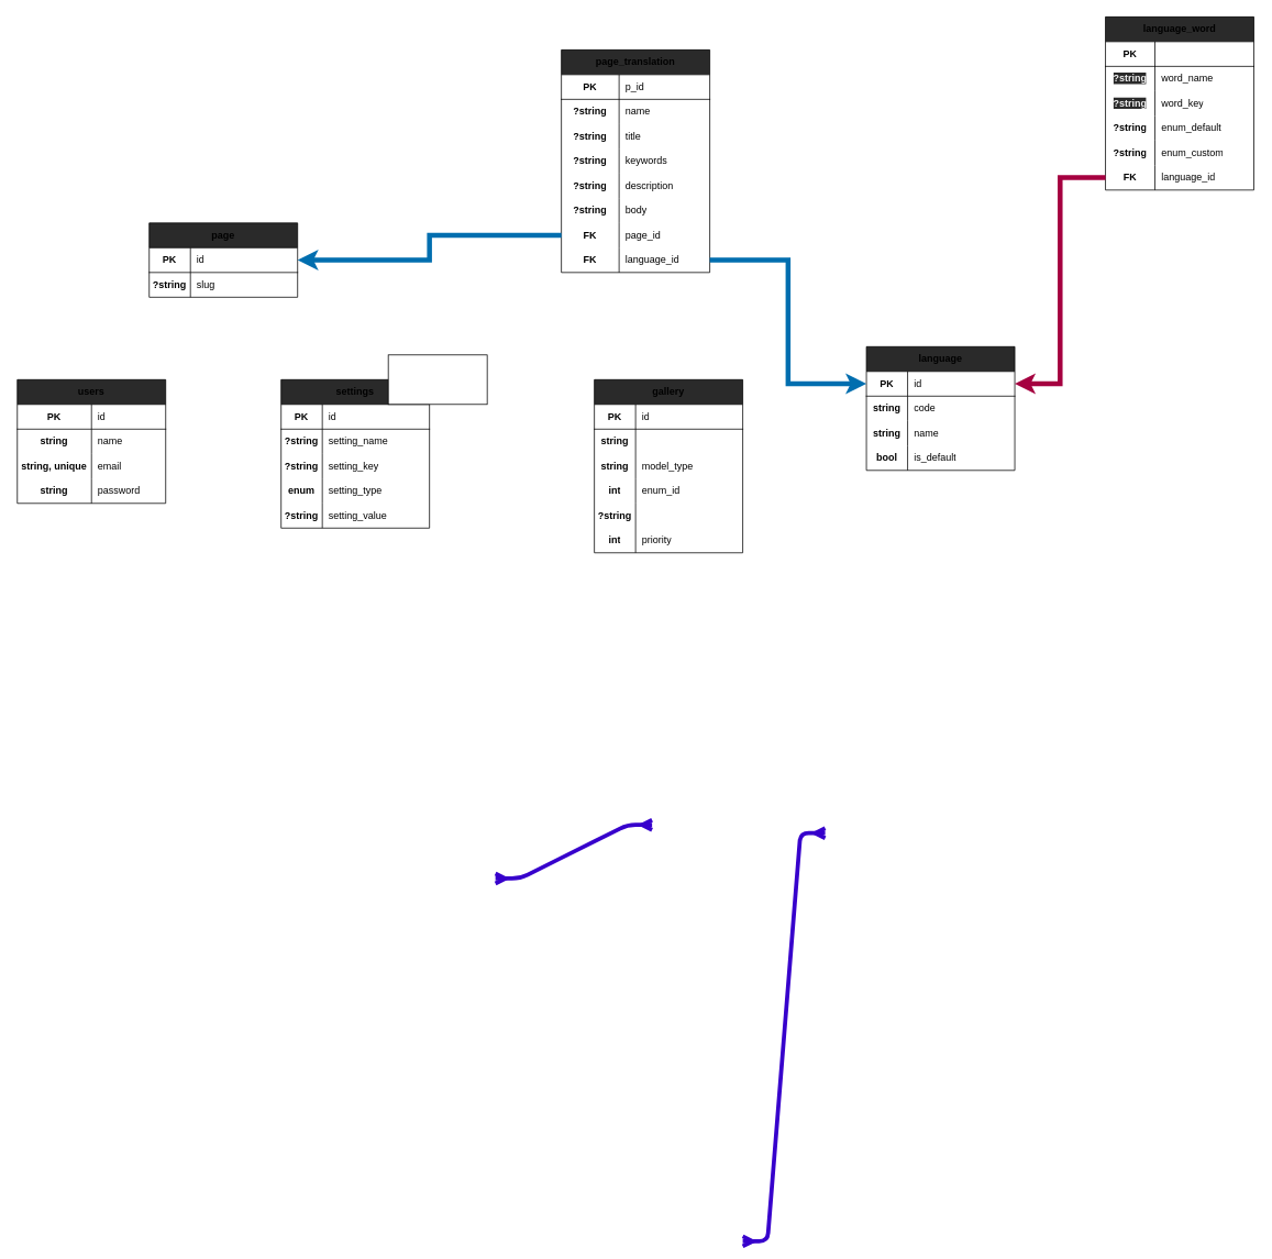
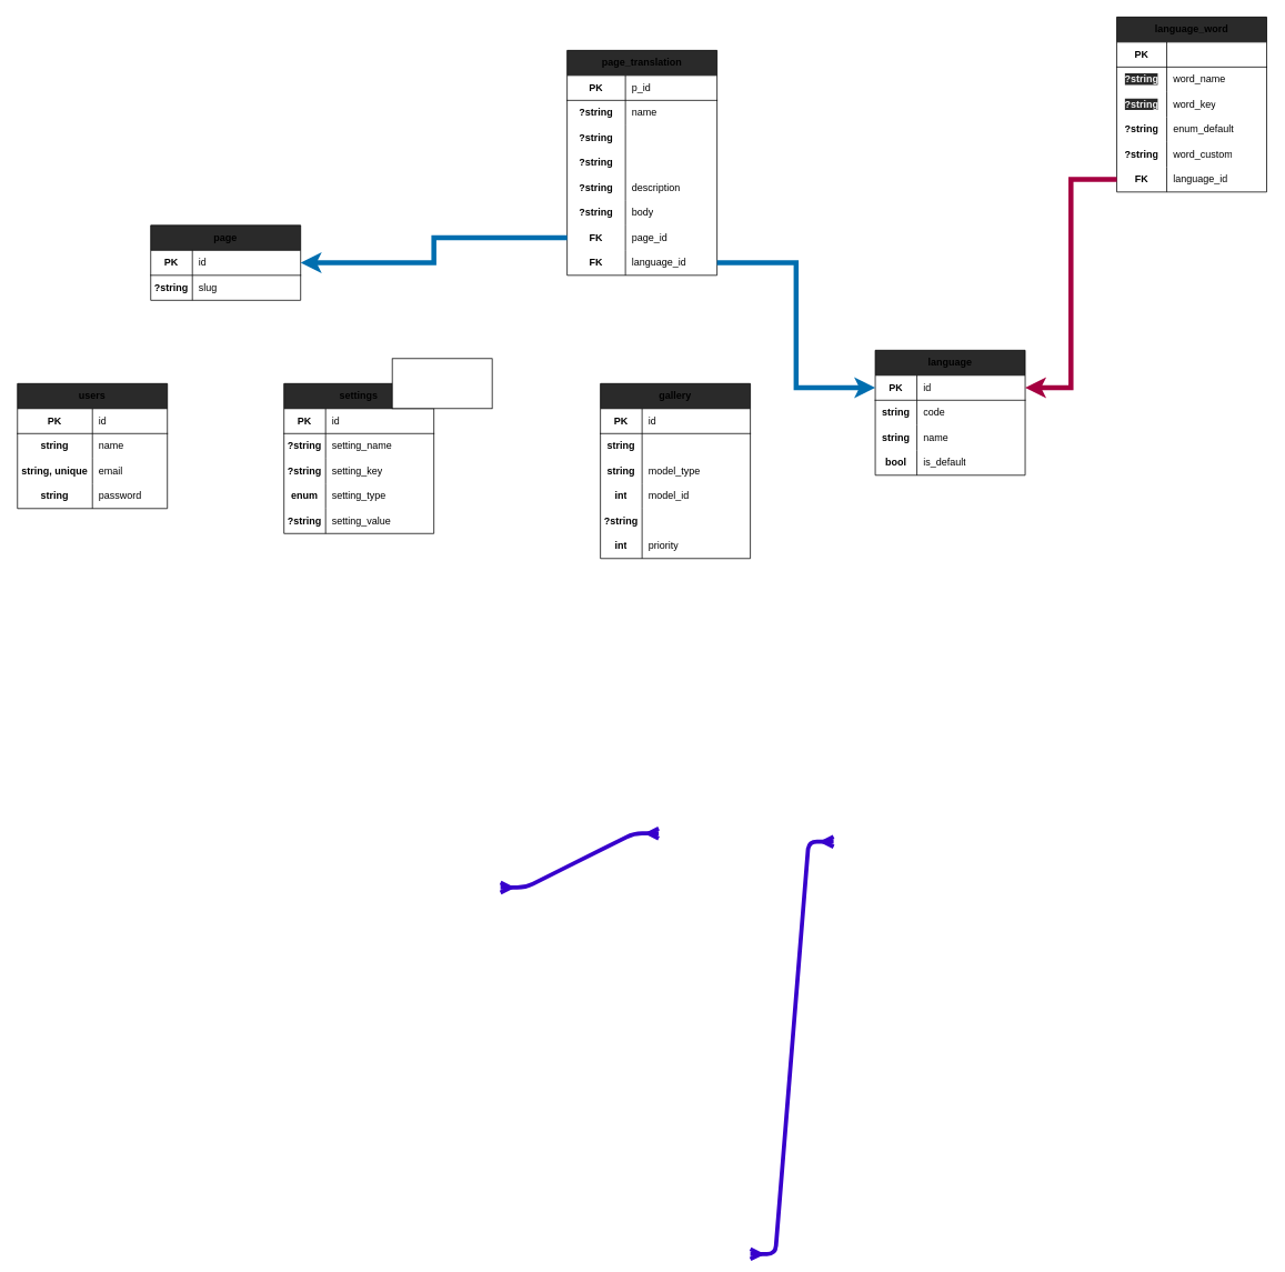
- <mxCell id="31" value="title" style="shape=partialRectangle;html=1;whiteSpace=wrap;connectable=0;fillColor=none;top=0;left=0;bottom=0;right=0;align=left;spacingLeft=6;overflow=hidden;" parent="29" vertex="1"><mxGeometry x="70" width="110" height="30" as="geometry" /></mxCell>
- <mxCell id="79" value="enum_custom" style="shape=partialRectangle;html=1;whiteSpace=wrap;connectable=0;fillColor=none;top=0;left=0;bottom=0;right=0;align=left;spacingLeft=6;overflow=hidden;" parent="77" vertex="1"><mxGeometry x="60" width="120" height="30" as="geometry" /></mxCell>
+ <mxCell id="79" value="word_custom" style="shape=partialRectangle;html=1;whiteSpace=wrap;connectable=0;fillColor=none;top=0;left=0;bottom=0;right=0;align=left;spacingLeft=6;overflow=hidden;" parent="77" vertex="1"><mxGeometry x="60" width="120" height="30" as="geometry" /></mxCell>
- <mxCell id="34" value="keywords" style="shape=partialRectangle;html=1;whiteSpace=wrap;connectable=0;fillColor=none;top=0;left=0;bottom=0;right=0;align=left;spacingLeft=6;overflow=hidden;" parent="32" vertex="1"><mxGeometry x="70" width="110" height="30" as="geometry" /></mxCell>
- <mxCell id="95" value="enum_id" style="shape=partialRectangle;html=1;whiteSpace=wrap;connectable=0;fillColor=none;top=0;left=0;bottom=0;right=0;align=left;spacingLeft=6;overflow=hidden;" parent="93" vertex="1"><mxGeometry x="50" width="130" height="30" as="geometry" /></mxCell>
+ <mxCell id="95" value="model_id" style="shape=partialRectangle;html=1;whiteSpace=wrap;connectable=0;fillColor=none;top=0;left=0;bottom=0;right=0;align=left;spacingLeft=6;overflow=hidden;" parent="93" vertex="1"><mxGeometry x="50" width="130" height="30" as="geometry" /></mxCell>
